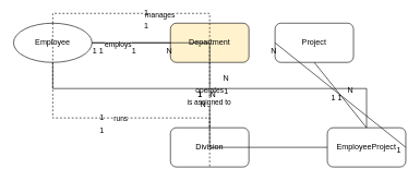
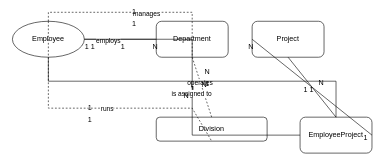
- <mxCell id="3" value="Department" style="rounded=1;whiteSpace=wrap;html=1;fillColor=#fff2cc;" vertex="1" parent="1"><mxGeometry x="260" y="35" width="120" height="60" as="geometry" /></mxCell>
+ <mxCell id="3" value="Department" style="rounded=1;whiteSpace=wrap;html=1;" vertex="1" parent="1"><mxGeometry x="260" y="35" width="120" height="60" as="geometry" /></mxCell>
- <mxCell id="4" value="Division" style="rounded=1;whiteSpace=wrap;html=1;" vertex="1" parent="1"><mxGeometry x="260" y="195" width="120" height="60" as="geometry" /></mxCell>
+ <mxCell id="4" value="Division" style="rounded=1;whiteSpace=wrap;html=1;" vertex="1" parent="1"><mxGeometry x="260" y="195" width="185" height="40" as="geometry" /></mxCell>
